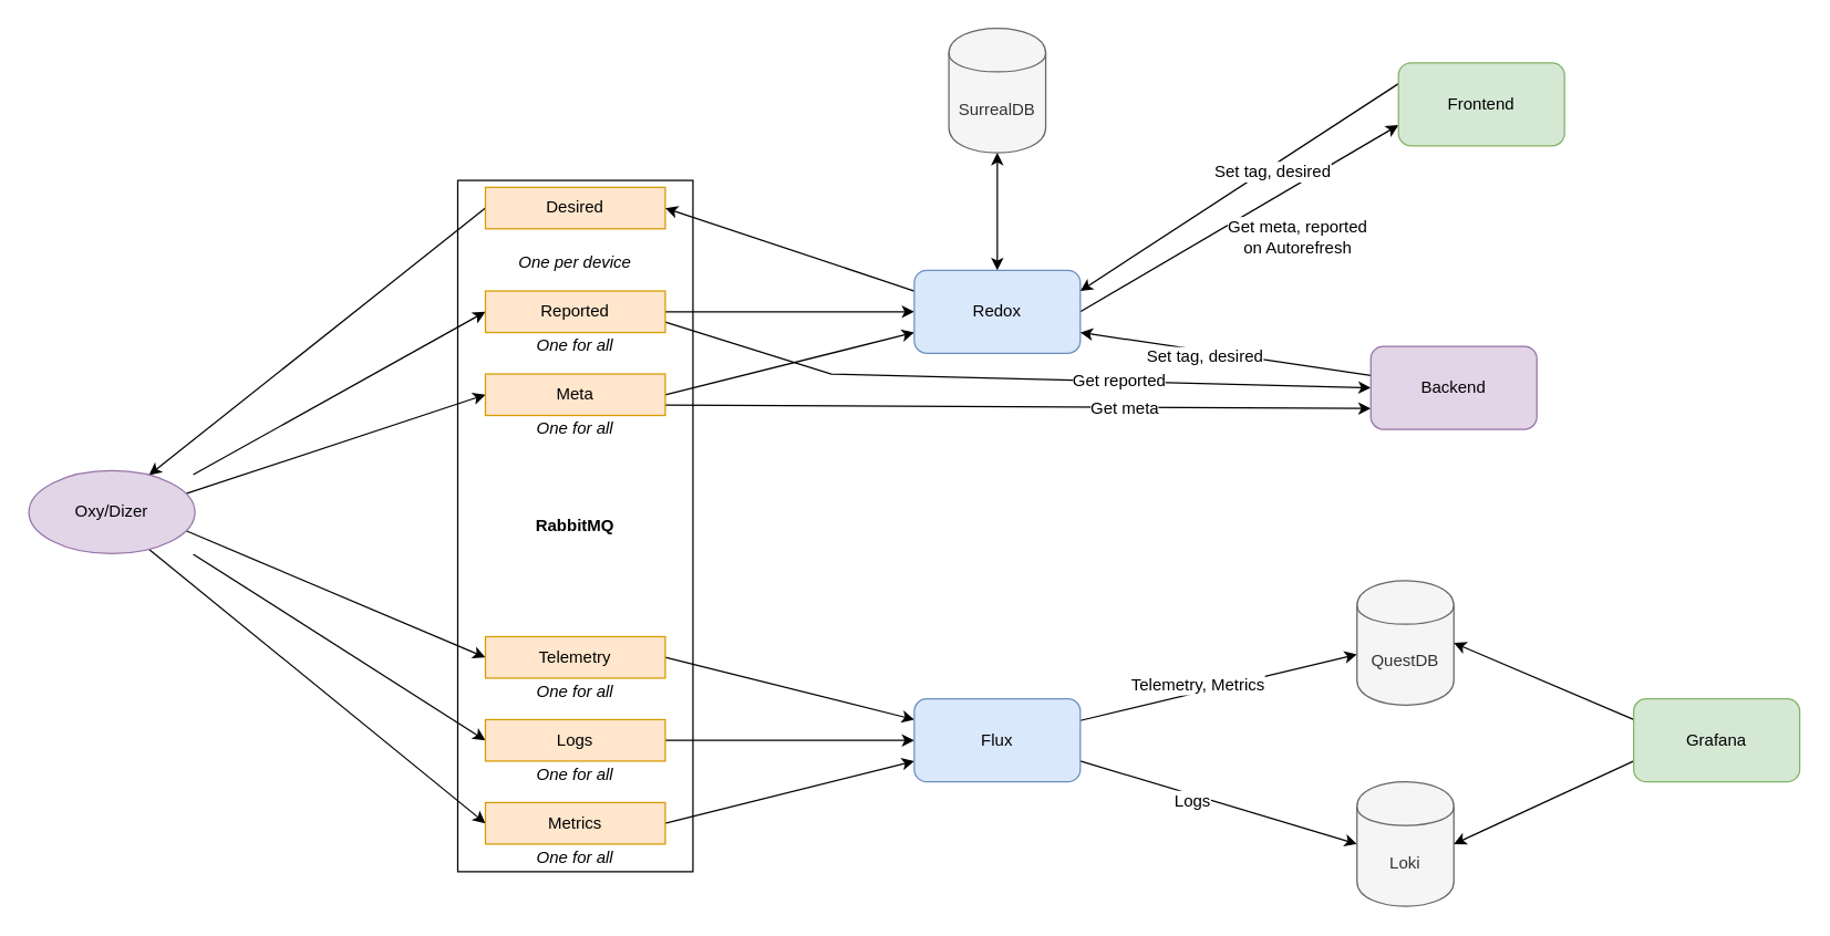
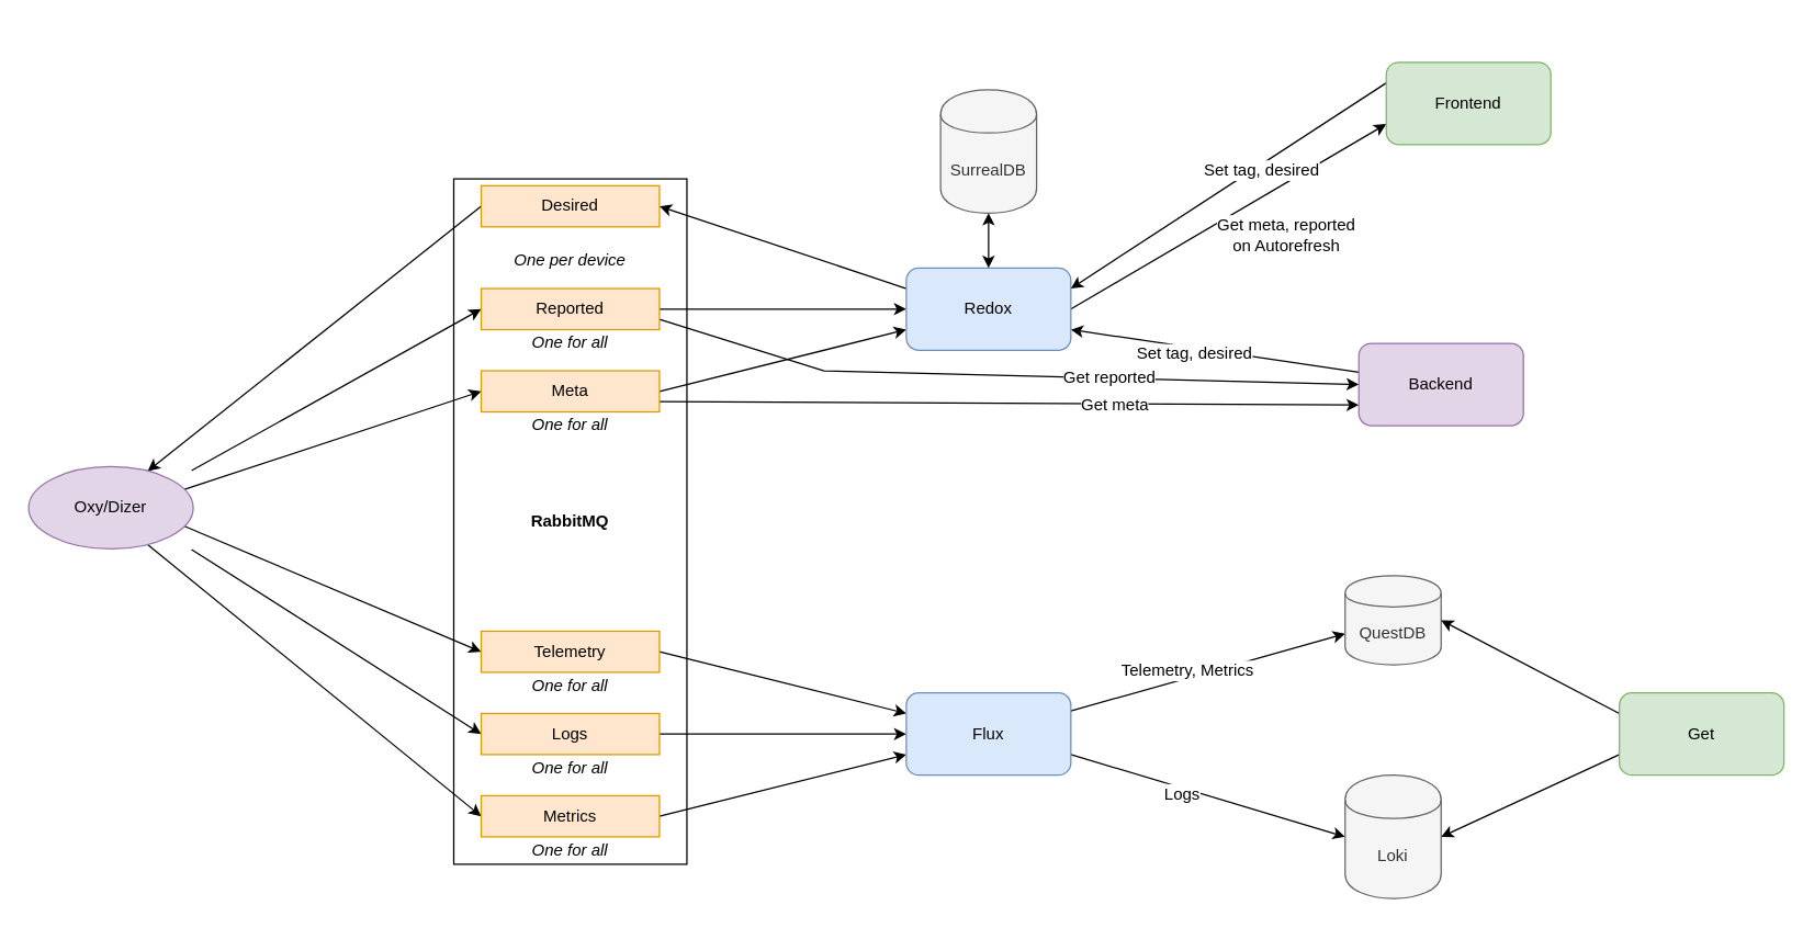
- <mxCell id="24" value="SurrealDB" style="shape=cylinder;whiteSpace=wrap;html=1;boundedLbl=1;backgroundOutline=1;fillColor=#f5f5f5;strokeColor=#666666;fontColor=#333333;" parent="1" vertex="1"><mxGeometry x="685" y="20" width="70" height="90" as="geometry" /></mxCell>
+ <mxCell id="24" value="SurrealDB" style="shape=cylinder;whiteSpace=wrap;html=1;boundedLbl=1;backgroundOutline=1;fillColor=#f5f5f5;strokeColor=#666666;fontColor=#333333;" parent="1" vertex="1"><mxGeometry x="685" y="65" width="70" height="90" as="geometry" /></mxCell>
- <mxCell id="42" value="QuestDB" style="shape=cylinder;whiteSpace=wrap;html=1;boundedLbl=1;backgroundOutline=1;fillColor=#f5f5f5;strokeColor=#666666;fontColor=#333333;" parent="1" vertex="1"><mxGeometry x="980" y="419.5" width="70" height="90" as="geometry" /></mxCell>
+ <mxCell id="42" value="QuestDB" style="shape=cylinder;whiteSpace=wrap;html=1;boundedLbl=1;backgroundOutline=1;fillColor=#f5f5f5;strokeColor=#666666;fontColor=#333333;" parent="1" vertex="1"><mxGeometry x="980" y="419.5" width="70" height="65" as="geometry" /></mxCell>
- <mxCell id="46" value="Grafana" style="rounded=1;whiteSpace=wrap;html=1;fillColor=#d5e8d4;strokeColor=#82b366;" parent="1" vertex="1"><mxGeometry x="1180" y="505" width="120" height="60" as="geometry" /></mxCell>
+ <mxCell id="46" value="Get" style="rounded=1;whiteSpace=wrap;html=1;fillColor=#d5e8d4;strokeColor=#82b366;" parent="1" vertex="1"><mxGeometry x="1180" y="505" width="120" height="60" as="geometry" /></mxCell>
